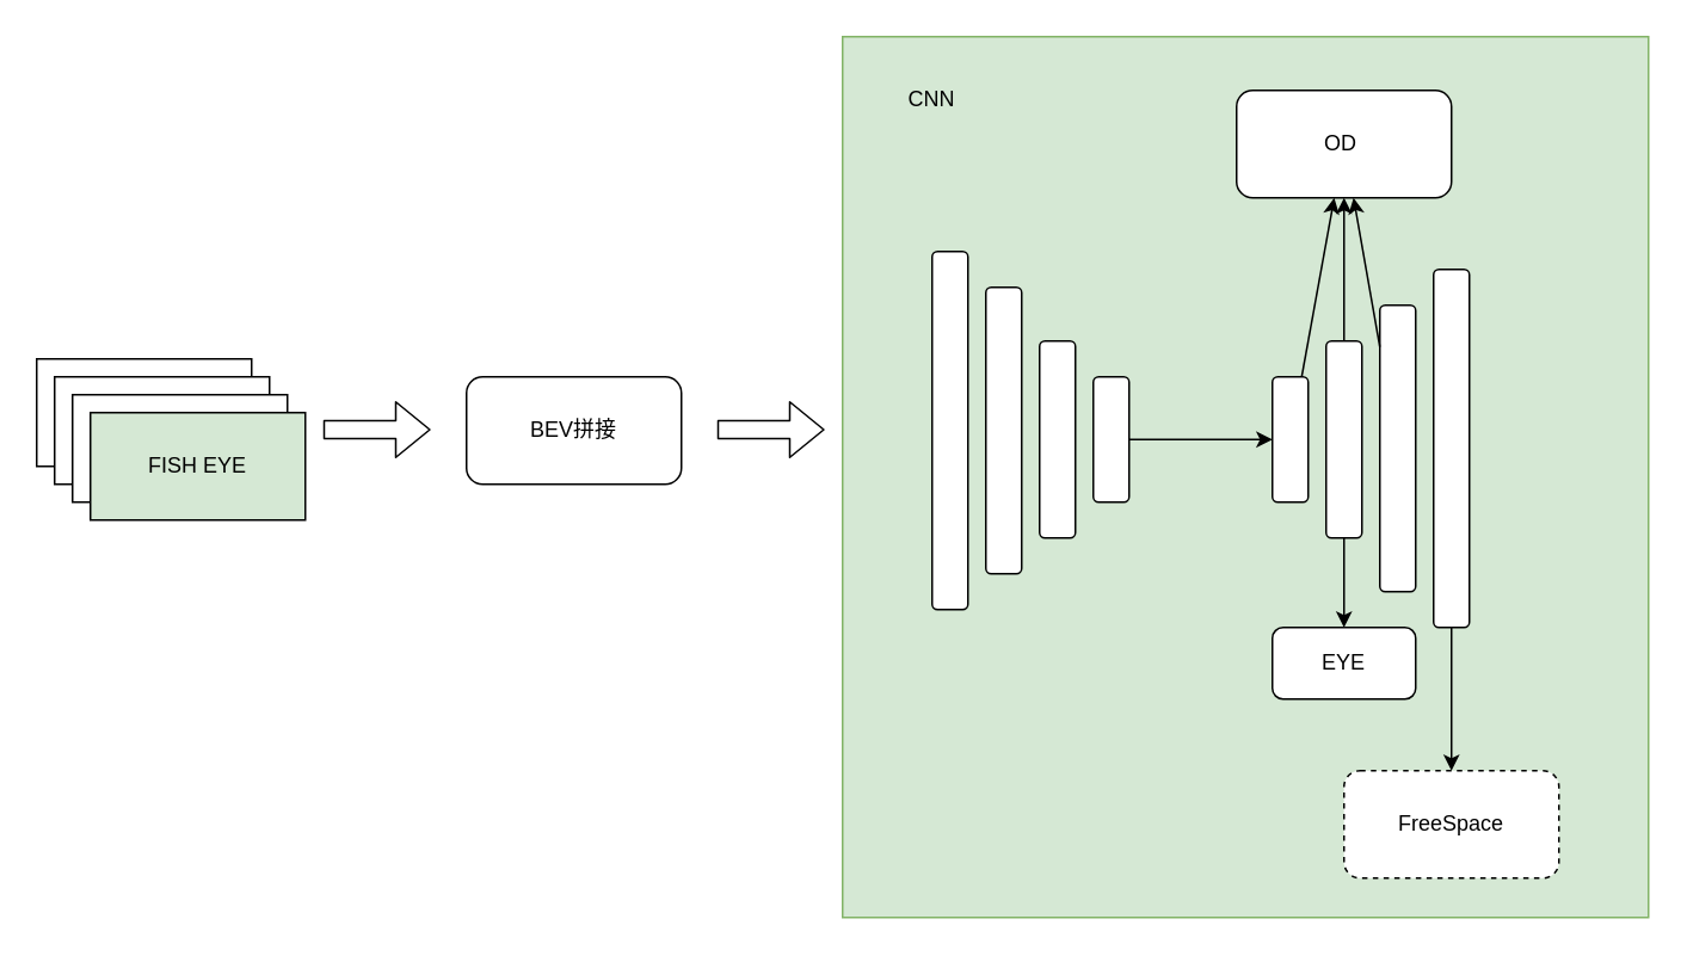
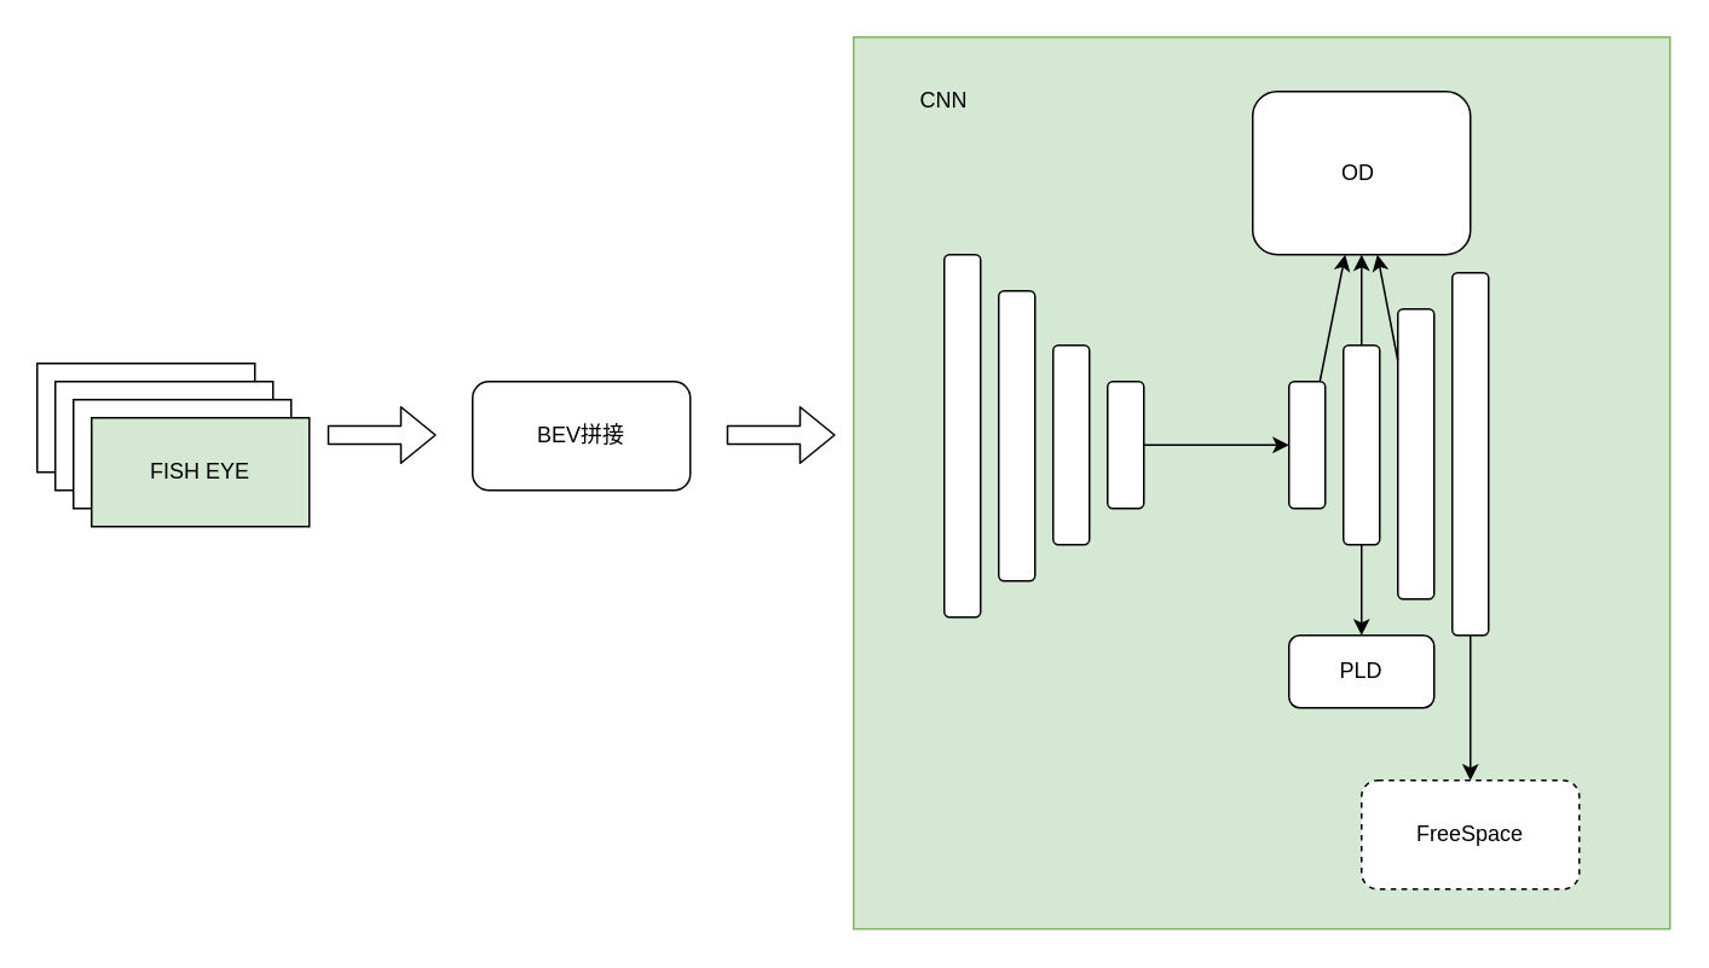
- <mxCell id="23" value="OD&amp;nbsp;" style="whiteSpace=wrap;html=1;rounded=1;" vertex="1" parent="1"><mxGeometry x="690" y="50" width="120" height="60" as="geometry" /></mxCell>
+ <mxCell id="23" value="OD&amp;nbsp;" style="whiteSpace=wrap;html=1;rounded=1;" vertex="1" parent="1"><mxGeometry x="690" y="50" width="120" height="90" as="geometry" /></mxCell>
- <mxCell id="27" value="EYE" style="whiteSpace=wrap;html=1;rounded=1;" vertex="1" parent="1"><mxGeometry x="710" y="350" width="80" height="40" as="geometry" /></mxCell>
+ <mxCell id="27" value="PLD" style="whiteSpace=wrap;html=1;rounded=1;" vertex="1" parent="1"><mxGeometry x="710" y="350" width="80" height="40" as="geometry" /></mxCell>
